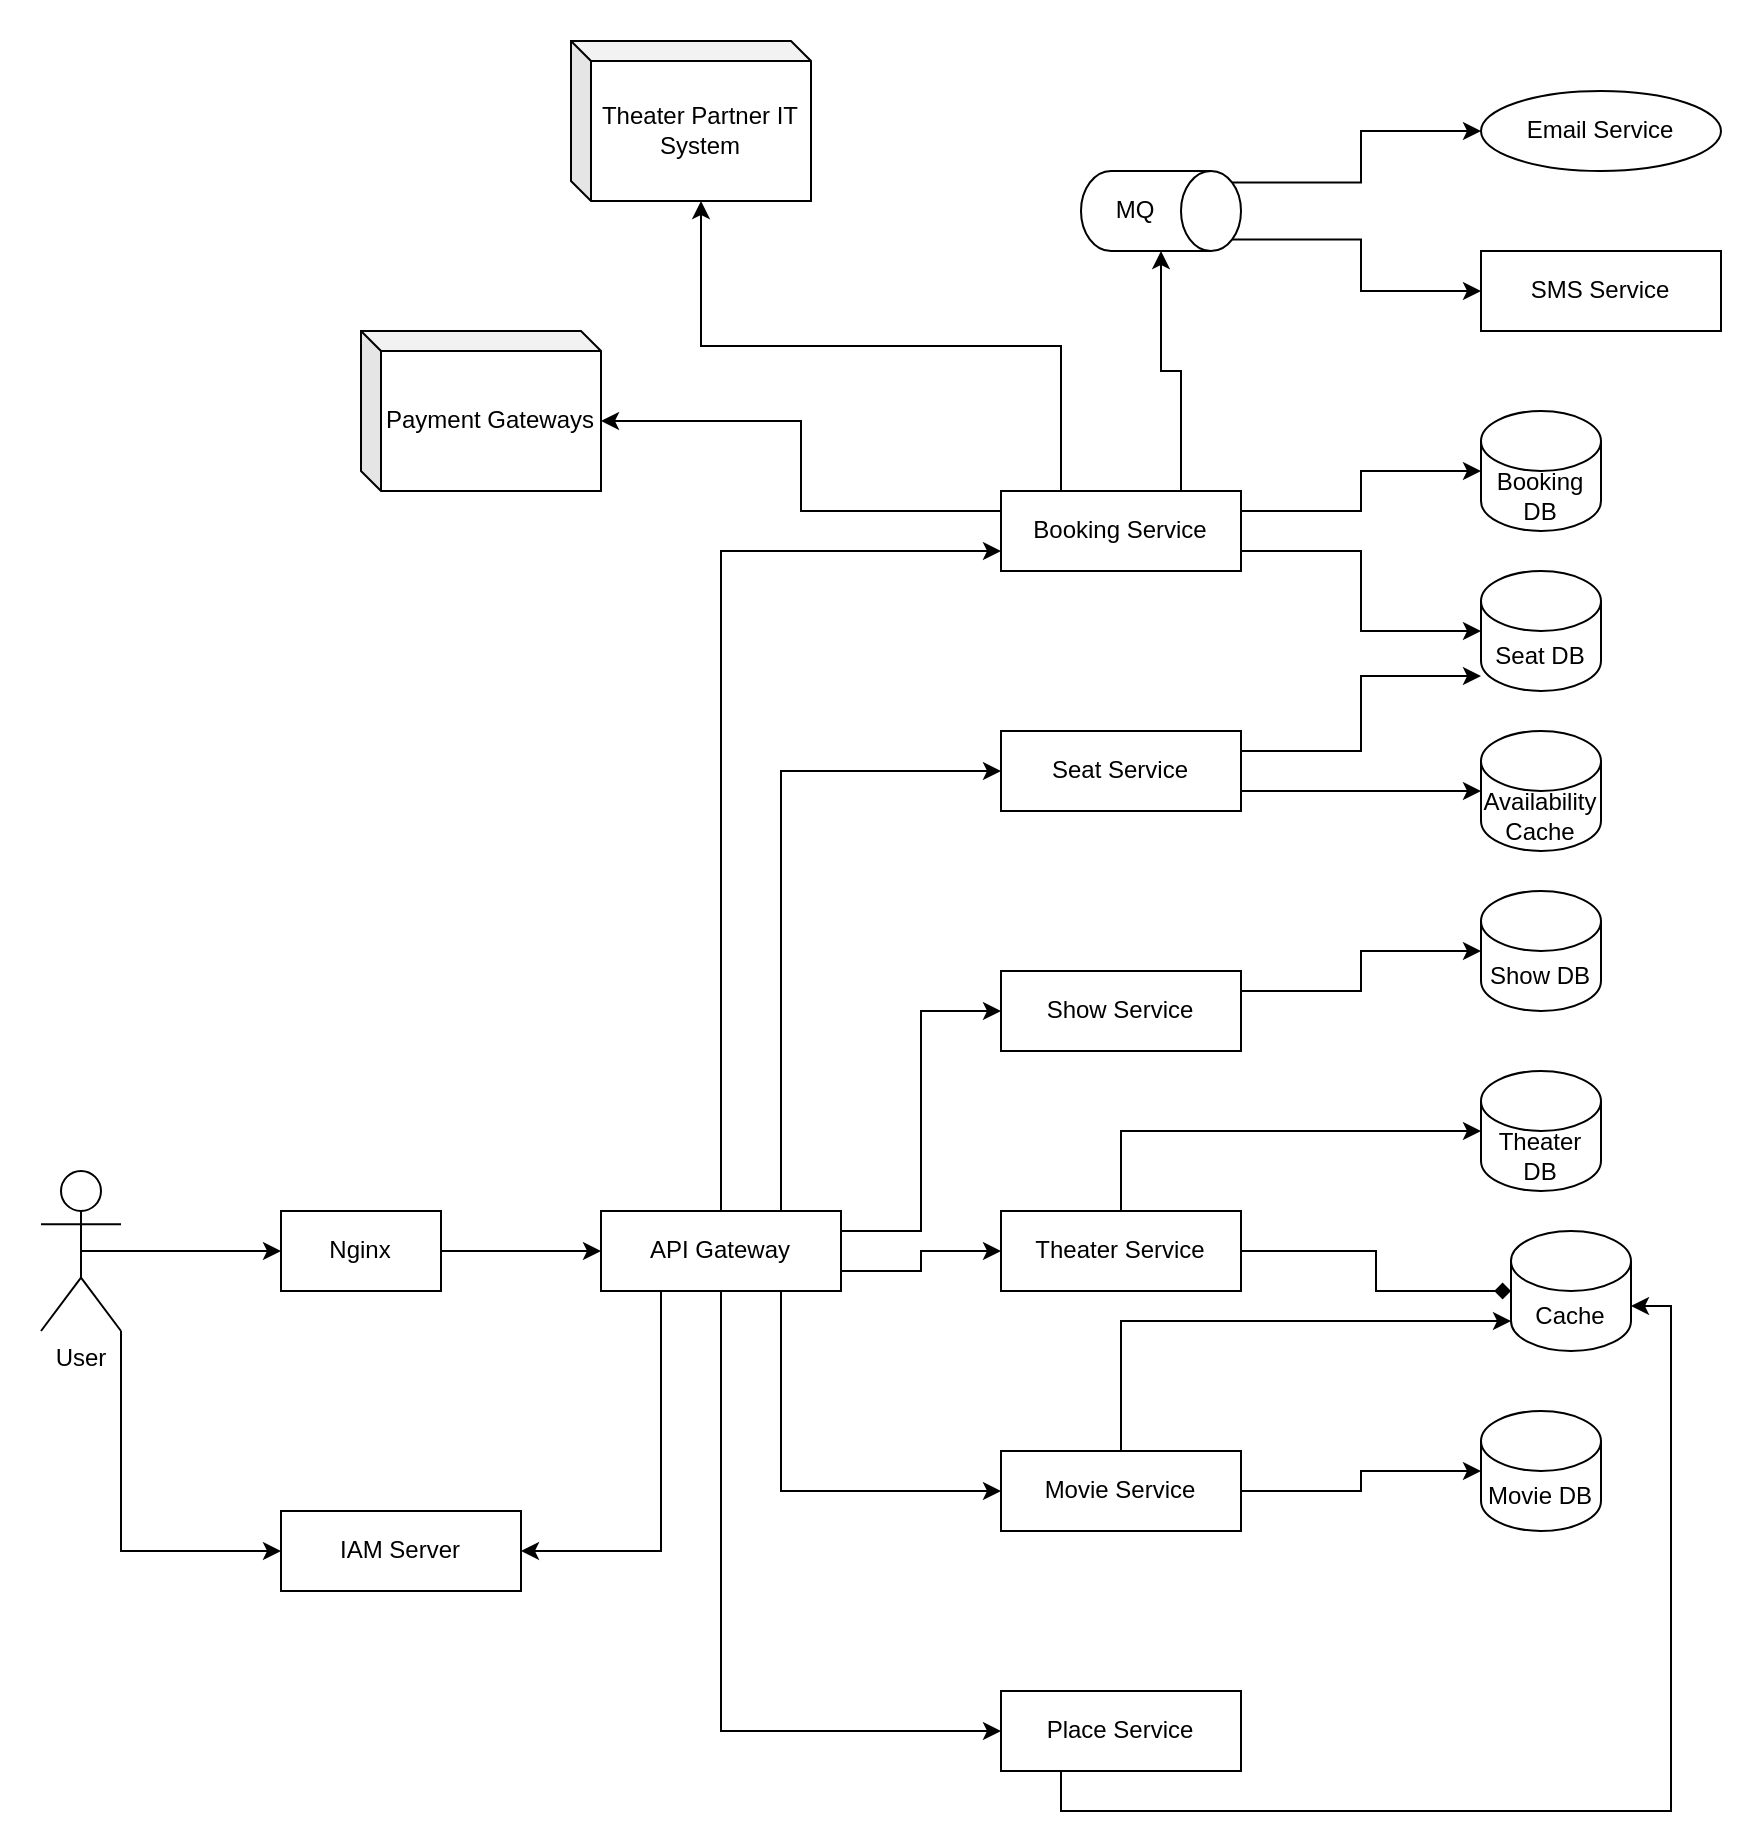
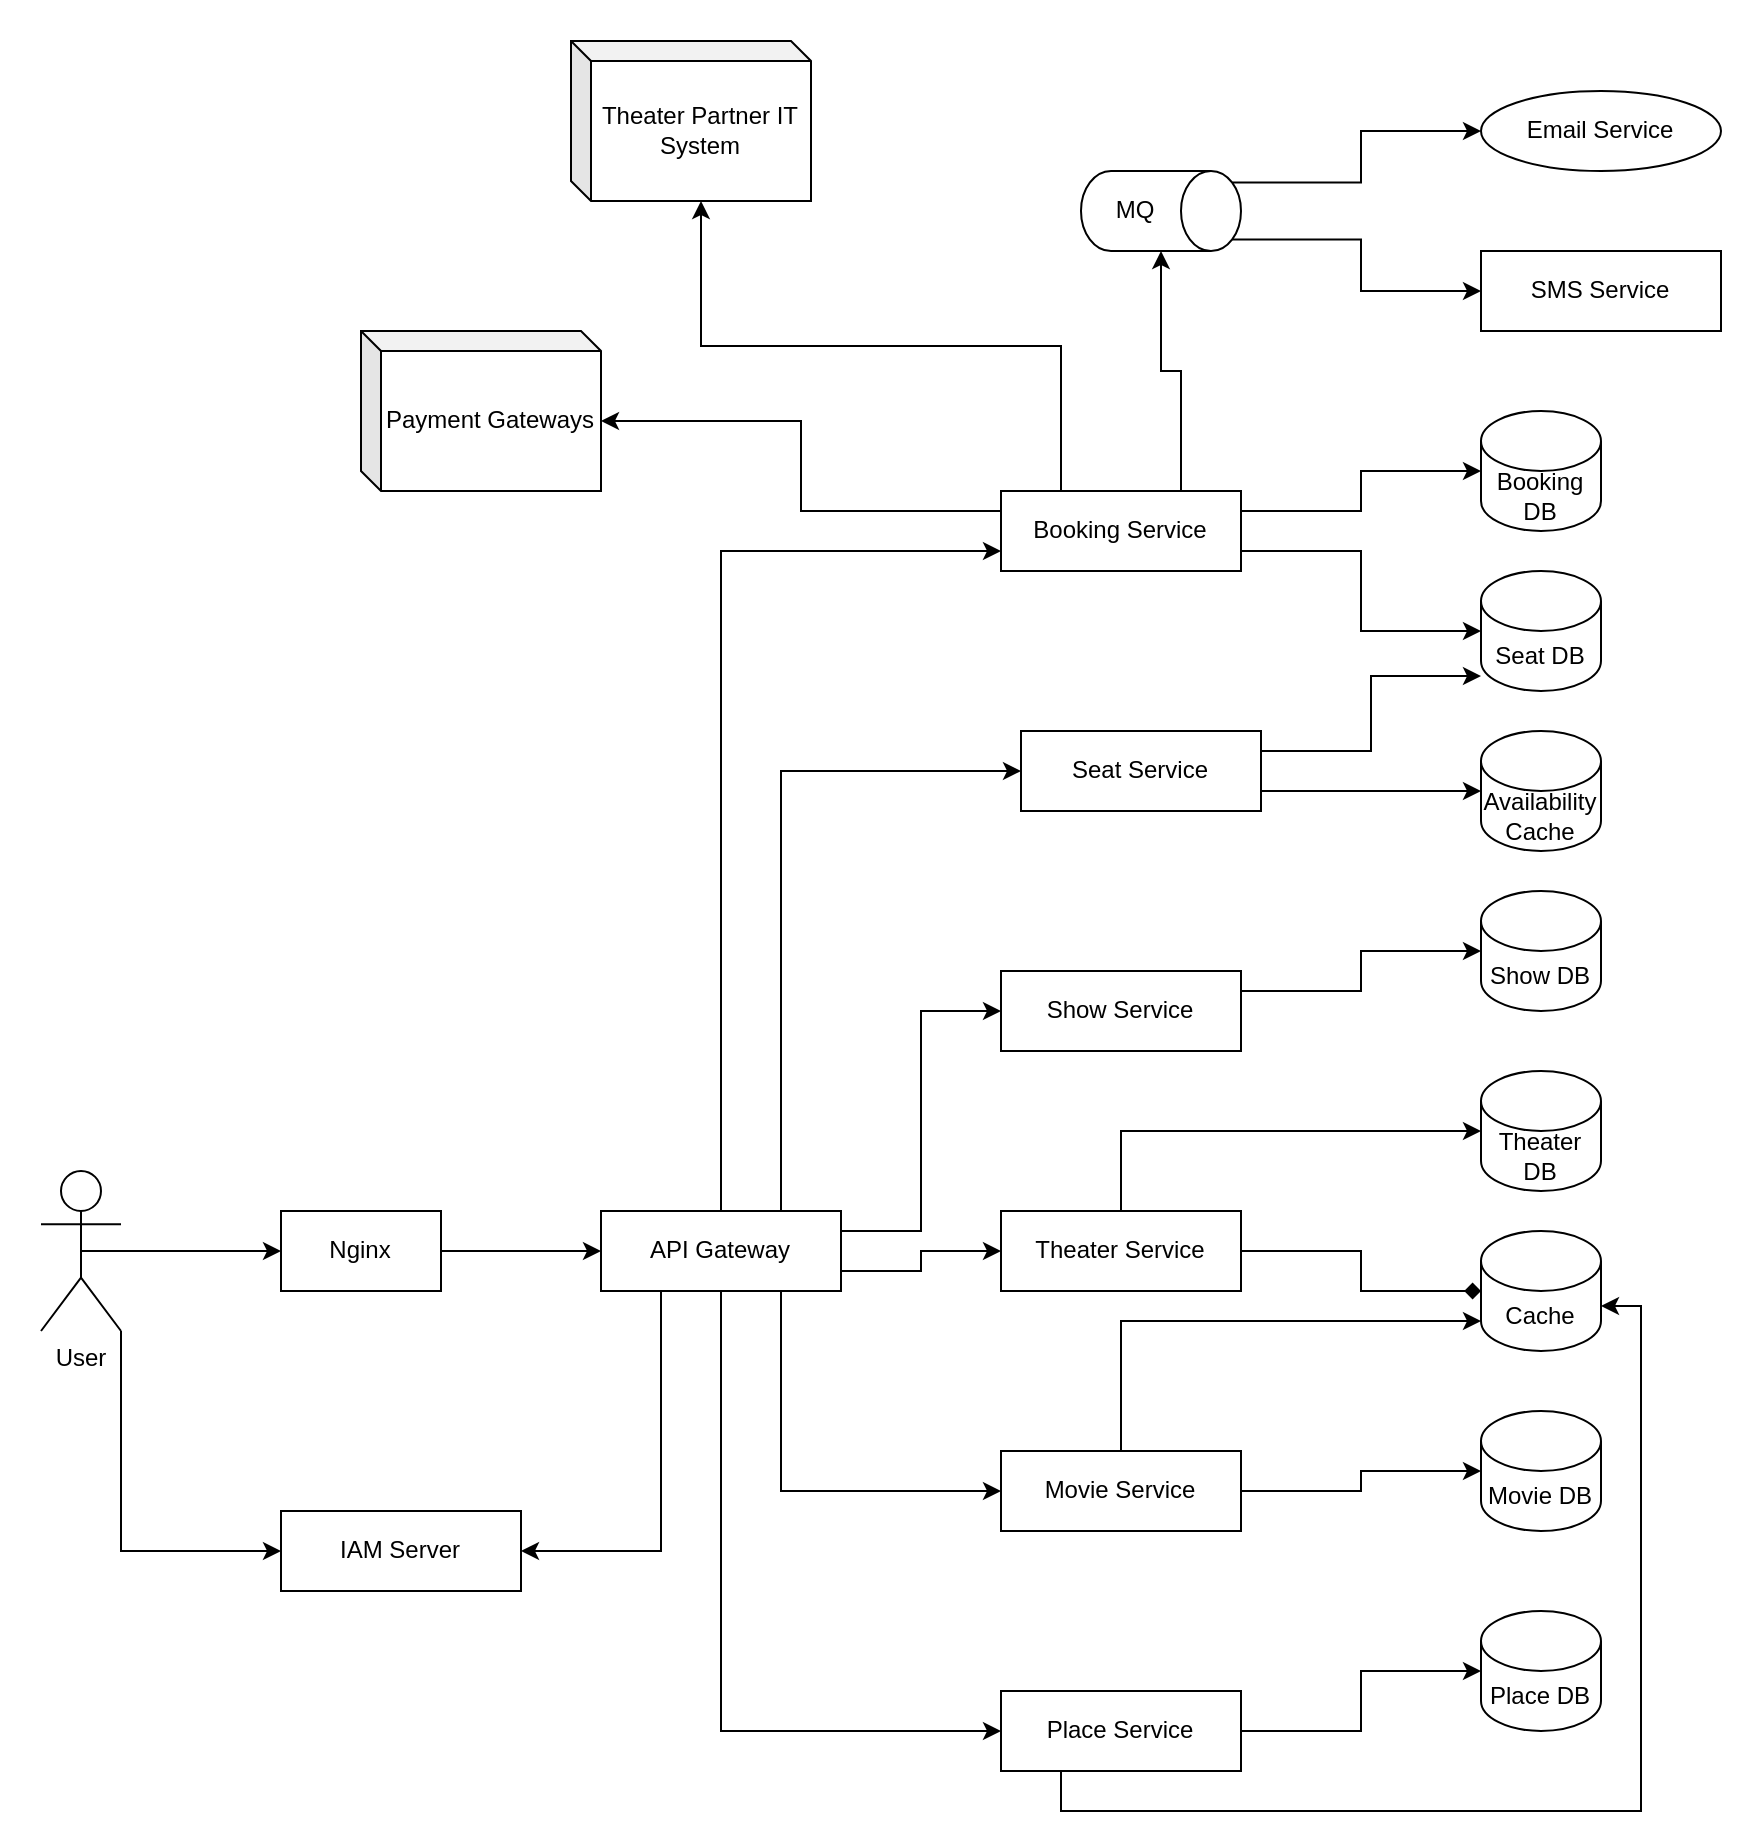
- <mxCell id="44" value="Seat Service" style="rounded=0;whiteSpace=wrap;html=1;" parent="1" vertex="1"><mxGeometry x="500" y="365" width="120" height="40" as="geometry" /></mxCell>
+ <mxCell id="44" value="Seat Service" style="rounded=0;whiteSpace=wrap;html=1;" parent="1" vertex="1"><mxGeometry x="510" y="365" width="120" height="40" as="geometry" /></mxCell>
- <mxCell id="48" value="Cache" style="shape=cylinder3;whiteSpace=wrap;html=1;boundedLbl=1;backgroundOutline=1;size=15;" parent="1" vertex="1"><mxGeometry x="755" y="615" width="60" height="60" as="geometry" /></mxCell>
+ <mxCell id="48" value="Cache" style="shape=cylinder3;whiteSpace=wrap;html=1;boundedLbl=1;backgroundOutline=1;size=15;" parent="1" vertex="1"><mxGeometry x="740" y="615" width="60" height="60" as="geometry" /></mxCell>
+ <mxCell id="47" value="Place DB" style="shape=cylinder3;whiteSpace=wrap;html=1;boundedLbl=1;backgroundOutline=1;size=15;" parent="1" vertex="1"><mxGeometry x="740" y="805" width="60" height="60" as="geometry" /></mxCell>
+ <mxCell id="28" style="edgeStyle=orthogonalEdgeStyle;rounded=0;orthogonalLoop=1;jettySize=auto;html=1;exitX=1;exitY=0.5;exitDx=0;exitDy=0;entryX=0;entryY=0.5;entryDx=0;entryDy=0;entryPerimeter=0;" parent="1" source="30" target="47" edge="1"><mxGeometry relative="1" as="geometry" /></mxCell>
